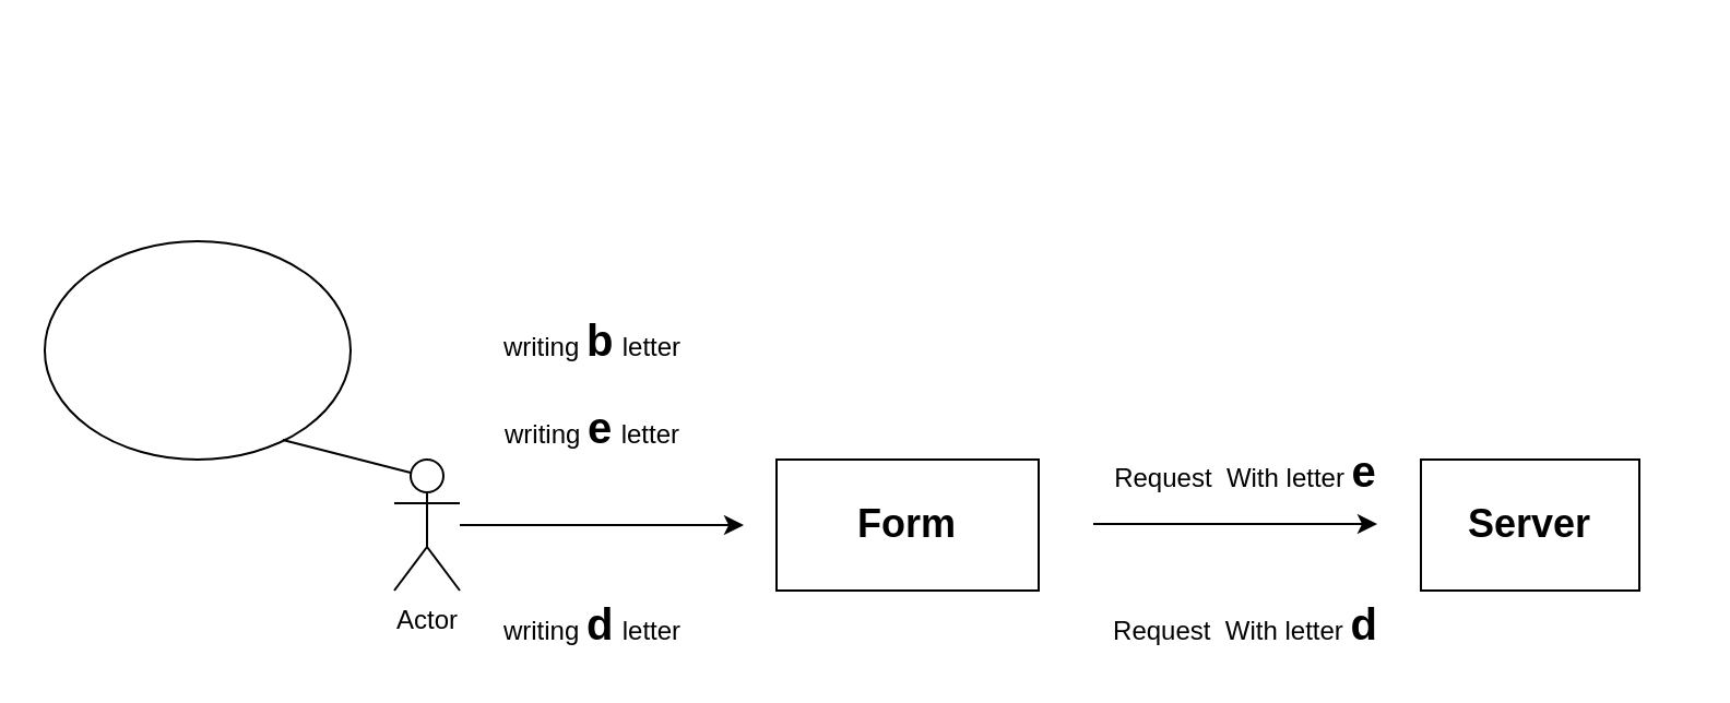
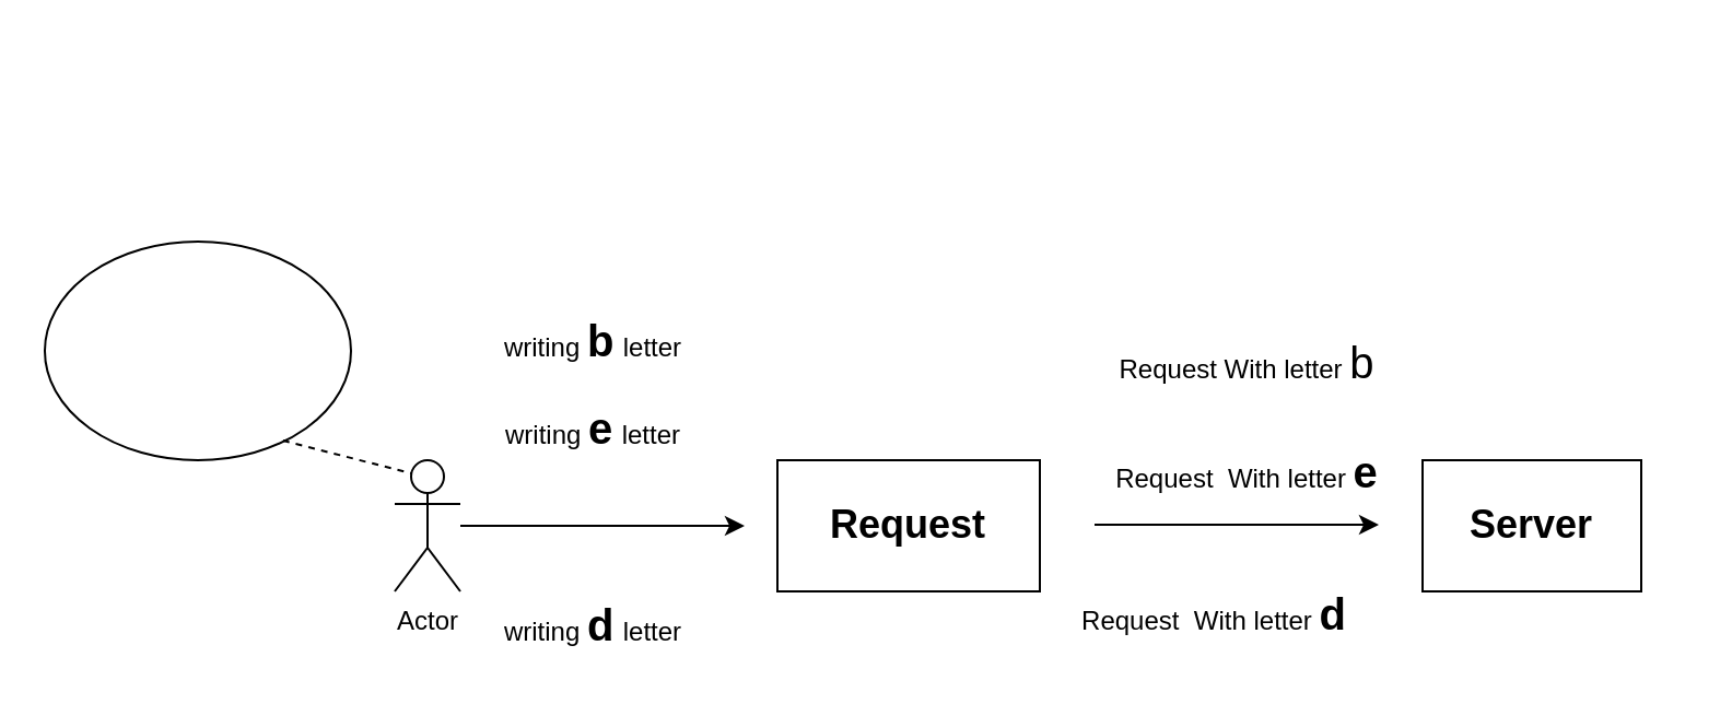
+ <mxCell id="8" value="Request With letter &lt;span style=&quot;font-size: 20px&quot;&gt;b&lt;/span&gt;" style="text;html=1;strokeColor=none;fillColor=none;align=center;verticalAlign=middle;whiteSpace=wrap;rounded=0;" vertex="1" parent="2"><mxGeometry x="460" y="130" width="140" height="30" as="geometry" /></mxCell>
- <mxCell id="15" value="" style="endArrow=none;dashed=0;html=1;fontSize=15;fontColor=#FFFFFF;exitX=0.778;exitY=0.91;exitDx=0;exitDy=0;exitPerimeter=0;entryX=0.25;entryY=0.1;entryDx=0;entryDy=0;entryPerimeter=0;" edge="1" parent="2" source="14" target="4"><mxGeometry width="50" height="50" relative="1" as="geometry"><mxPoint x="270" y="350" as="sourcePoint" /><mxPoint x="320" y="300" as="targetPoint" /></mxGeometry></mxCell>
+ <mxCell id="15" value="" style="endArrow=none;dashed=1;html=1;fontSize=15;fontColor=#FFFFFF;exitX=0.778;exitY=0.91;exitDx=0;exitDy=0;exitPerimeter=0;entryX=0.25;entryY=0.1;entryDx=0;entryDy=0;entryPerimeter=0;" edge="1" parent="2" source="14" target="4"><mxGeometry width="50" height="50" relative="1" as="geometry"><mxPoint x="270" y="350" as="sourcePoint" /><mxPoint x="320" y="300" as="targetPoint" /></mxGeometry></mxCell>
- <mxCell id="5" value="&lt;b&gt;&lt;font style=&quot;font-size: 18px&quot;&gt;Form&lt;/font&gt;&lt;/b&gt;" style="rounded=0;whiteSpace=wrap;html=1;fontSize=16;" vertex="1" parent="2"><mxGeometry x="315" y="190" width="120" height="60" as="geometry" /></mxCell>
+ <mxCell id="5" value="&lt;b&gt;&lt;font style=&quot;font-size: 18px&quot;&gt;Request&lt;/font&gt;&lt;/b&gt;" style="rounded=0;whiteSpace=wrap;html=1;fontSize=16;" vertex="1" parent="2"><mxGeometry x="315" y="190" width="120" height="60" as="geometry" /></mxCell>
- <mxCell id="10" value="Request&amp;nbsp; With letter &lt;span style=&quot;font-size: 20px&quot;&gt;&lt;b&gt;d&lt;/b&gt;&lt;/span&gt;" style="text;html=1;strokeColor=none;fillColor=none;align=center;verticalAlign=middle;whiteSpace=wrap;rounded=0;" vertex="1" parent="2"><mxGeometry x="460" y="250" width="140" height="30" as="geometry" /></mxCell>
+ <mxCell id="10" value="Request&amp;nbsp; With letter &lt;span style=&quot;font-size: 20px&quot;&gt;&lt;b&gt;d&lt;/b&gt;&lt;/span&gt;" style="text;html=1;strokeColor=none;fillColor=none;align=center;verticalAlign=middle;whiteSpace=wrap;rounded=0;" vertex="1" parent="2"><mxGeometry x="445" y="245" width="140" height="30" as="geometry" /></mxCell>
